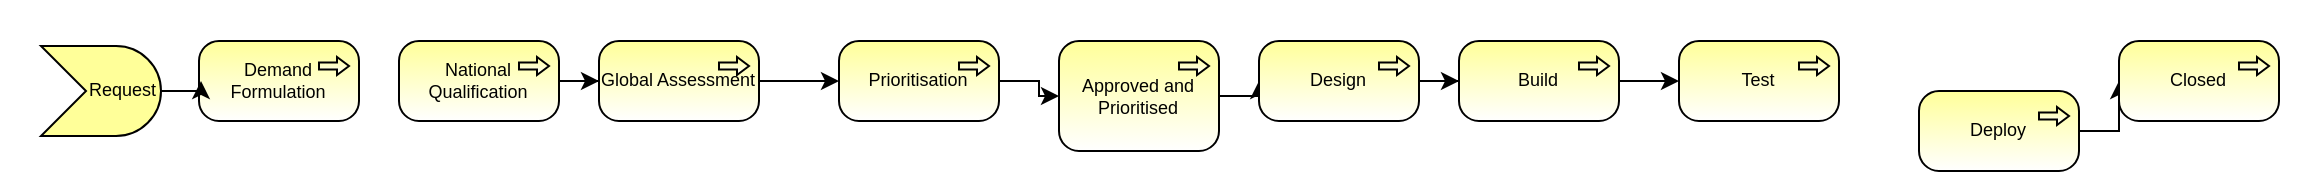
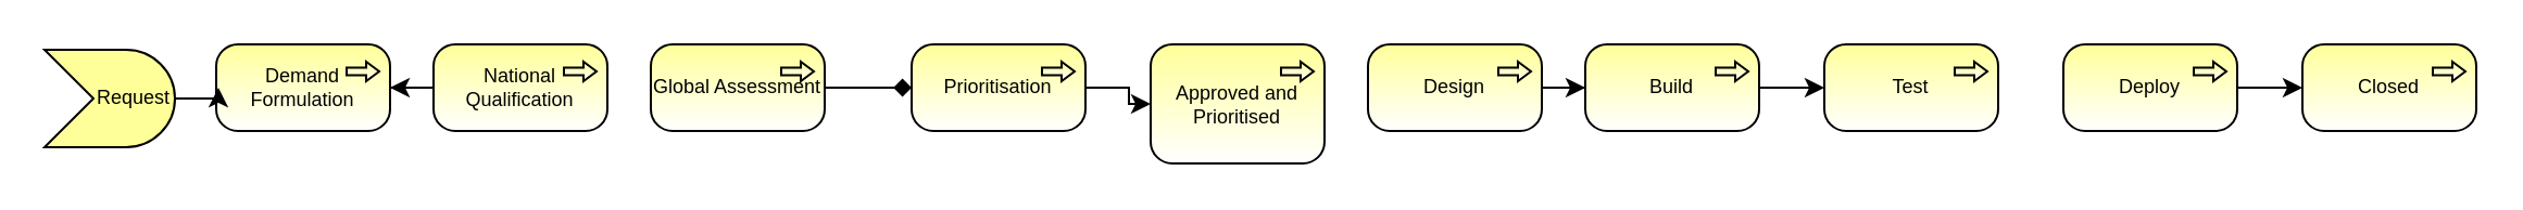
- <mxCell id="3" value="" style="edgeStyle=orthogonalEdgeStyle;rounded=0;orthogonalLoop=1;jettySize=auto;html=1;fontSize=9;" edge="1" parent="1" source="4" target="6"><mxGeometry relative="1" as="geometry" /></mxCell>
+ <mxCell id="3" value="" style="edgeStyle=orthogonalEdgeStyle;rounded=0;orthogonalLoop=1;jettySize=auto;html=1;fontSize=9;" edge="1" parent="1" source="4" target="2"><mxGeometry relative="1" as="geometry" /></mxCell>
- <mxCell id="5" value="" style="edgeStyle=orthogonalEdgeStyle;rounded=0;orthogonalLoop=1;jettySize=auto;html=1;fontSize=9;" edge="1" parent="1" source="6" target="8"><mxGeometry relative="1" as="geometry" /></mxCell>
+ <mxCell id="5" value="" style="edgeStyle=orthogonalEdgeStyle;rounded=0;orthogonalLoop=1;jettySize=auto;html=1;fontSize=9;endArrow=diamond;" edge="1" parent="1" source="6" target="8"><mxGeometry relative="1" as="geometry" /></mxCell>
- <mxCell id="9" value="" style="edgeStyle=orthogonalEdgeStyle;rounded=0;orthogonalLoop=1;jettySize=auto;html=1;fontSize=9;" edge="1" parent="1" source="10" target="12"><mxGeometry relative="1" as="geometry" /></mxCell>
- <mxCell id="17" value="Deploy" style="html=1;outlineConnect=0;whiteSpace=wrap;fillColor=#ffff99;shape=mxgraph.archimate3.application;appType=proc;archiType=rounded;gradientColor=#ffffff;fontSize=9;" vertex="1" parent="1"><mxGeometry x="959" y="45" width="80" height="40" as="geometry" /></mxCell>
+ <mxCell id="17" value="Deploy" style="html=1;outlineConnect=0;whiteSpace=wrap;fillColor=#ffff99;shape=mxgraph.archimate3.application;appType=proc;archiType=rounded;gradientColor=#ffffff;fontSize=9;" vertex="1" parent="1"><mxGeometry x="949" y="20" width="80" height="40" as="geometry" /></mxCell>
